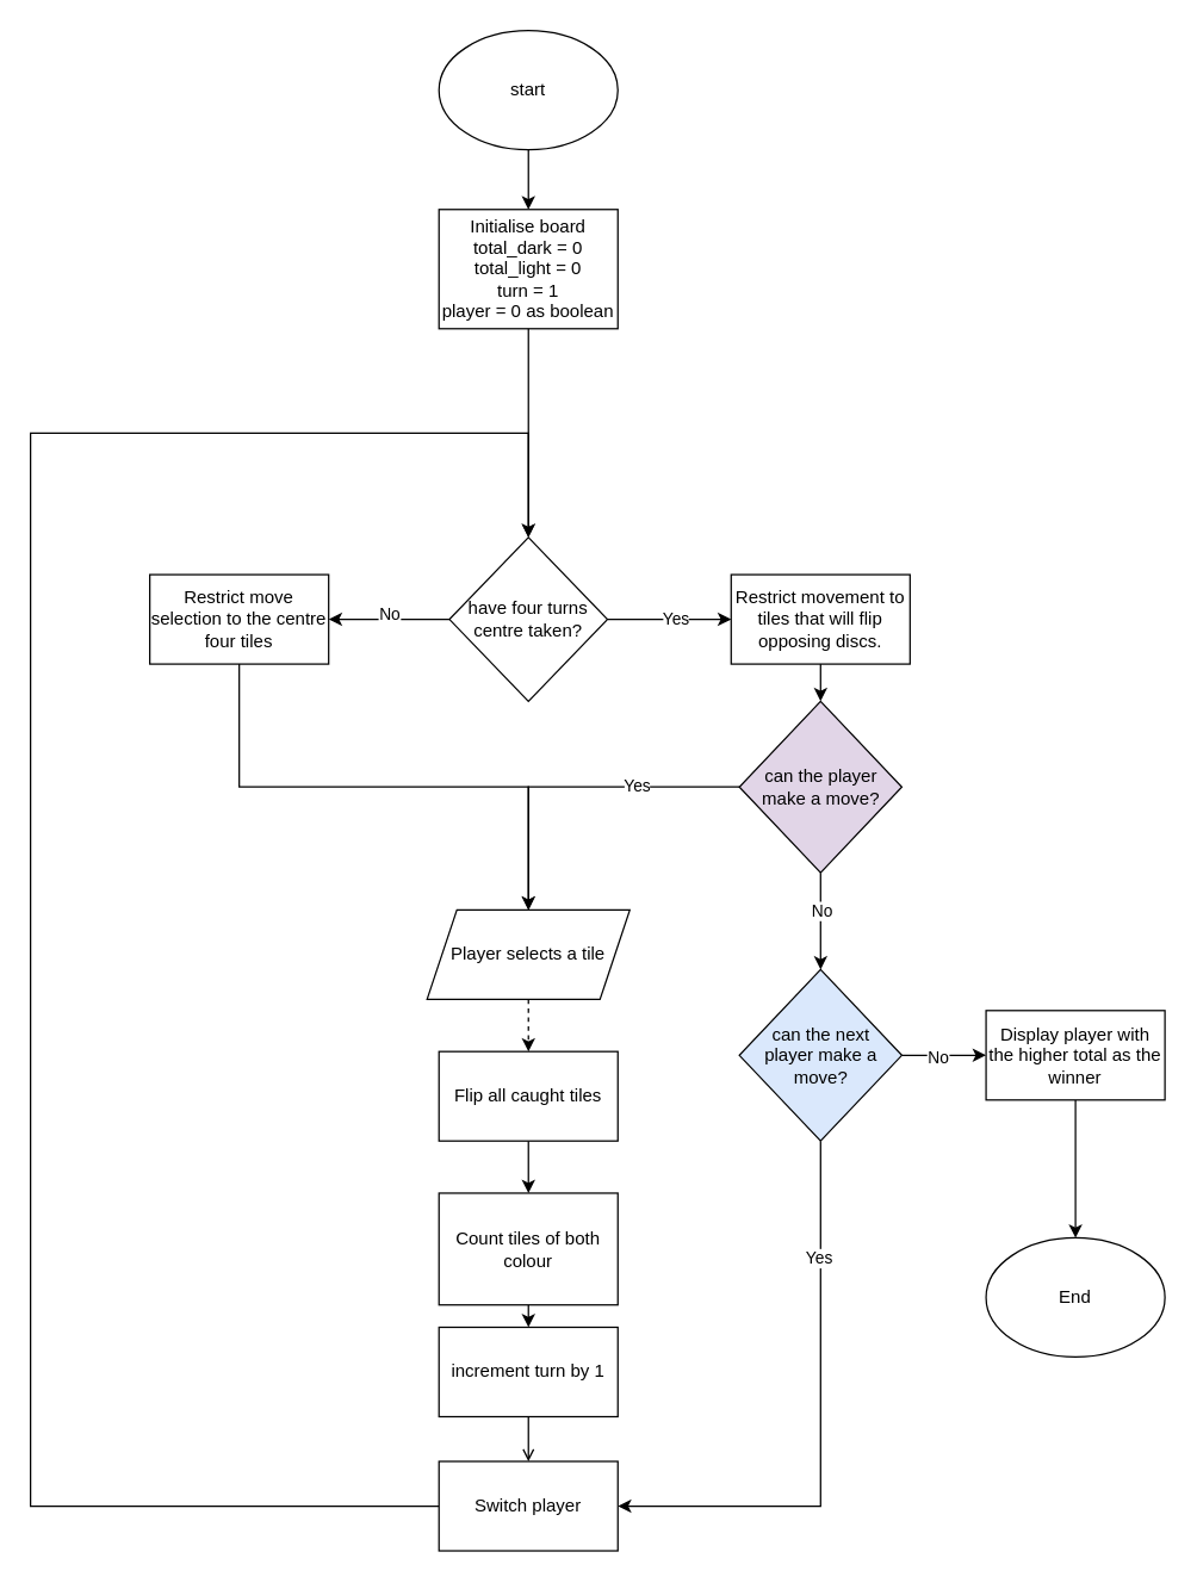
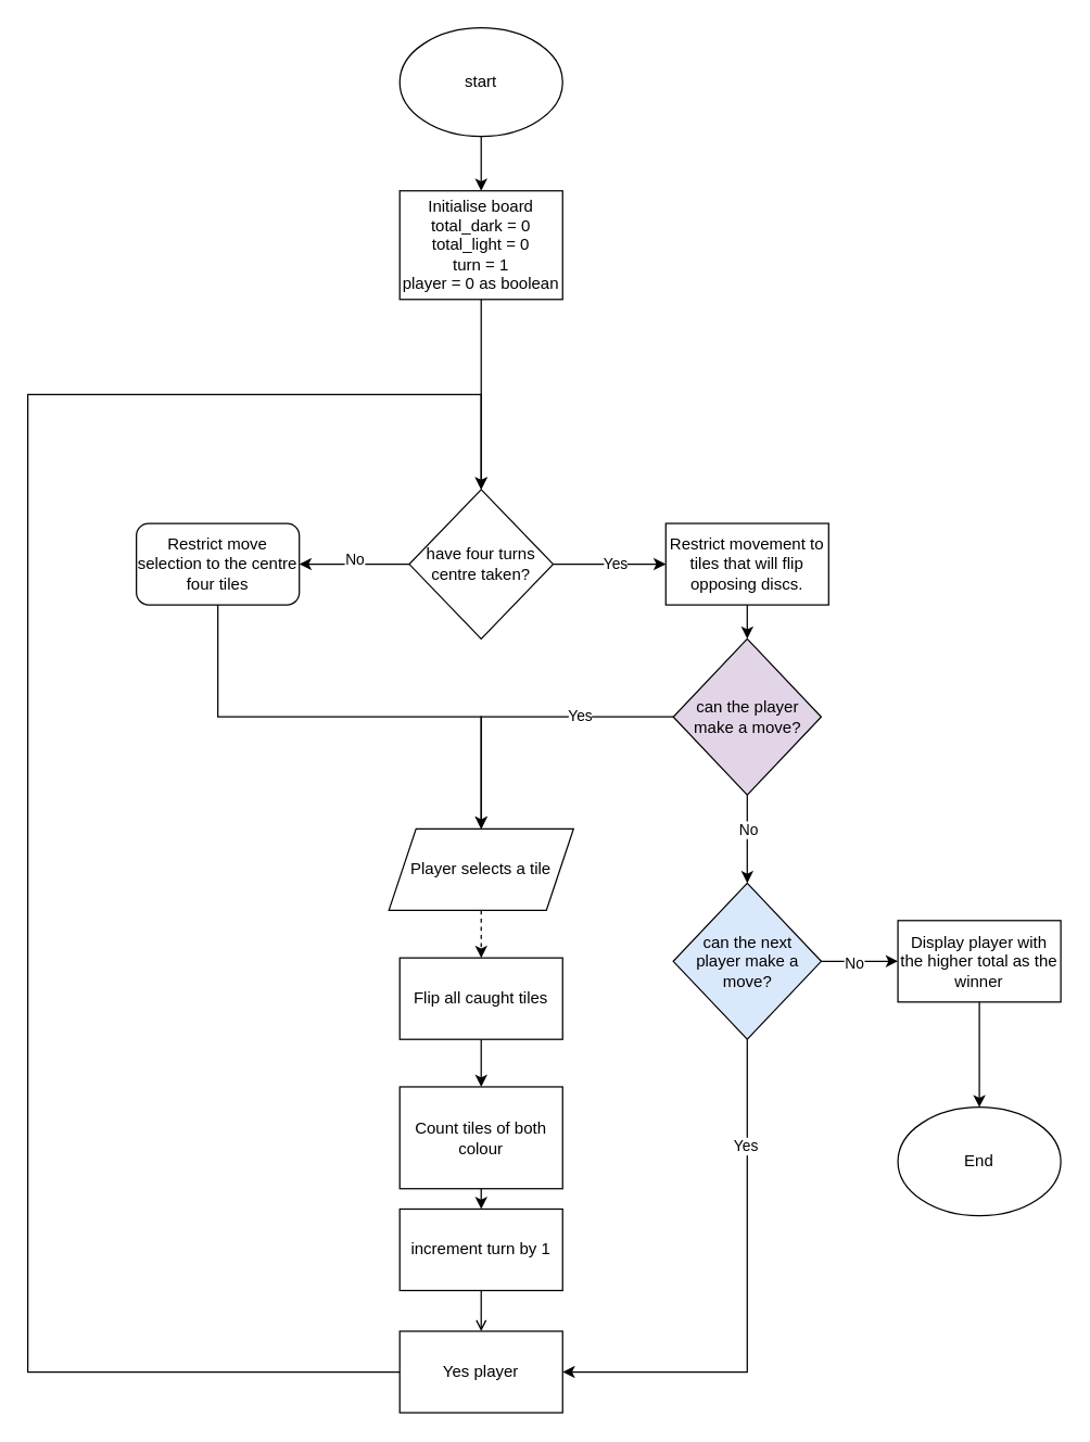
- <mxCell id="14" value="Restrict move selection to the centre four tiles" style="rounded=0;whiteSpace=wrap;html=1;" vertex="1" parent="1"><mxGeometry x="100" y="385" width="120" height="60" as="geometry" /></mxCell>
+ <mxCell id="14" value="Restrict move selection to the centre four tiles" style="whiteSpace=wrap;html=1;rounded=1;" vertex="1" parent="1"><mxGeometry x="100" y="385" width="120" height="60" as="geometry" /></mxCell>
- <mxCell id="37" value="End" style="ellipse;whiteSpace=wrap;html=1;" vertex="1" parent="1"><mxGeometry x="661" y="830" width="120" height="80" as="geometry" /></mxCell>
+ <mxCell id="37" value="End" style="ellipse;whiteSpace=wrap;html=1;" vertex="1" parent="1"><mxGeometry x="661" y="815" width="120" height="80" as="geometry" /></mxCell>
- <mxCell id="34" value="Switch player" style="rounded=0;whiteSpace=wrap;html=1;" vertex="1" parent="1"><mxGeometry x="294" y="980" width="120" height="60" as="geometry" /></mxCell>
+ <mxCell id="34" value="Yes player" style="rounded=0;whiteSpace=wrap;html=1;" vertex="1" parent="1"><mxGeometry x="294" y="980" width="120" height="60" as="geometry" /></mxCell>
